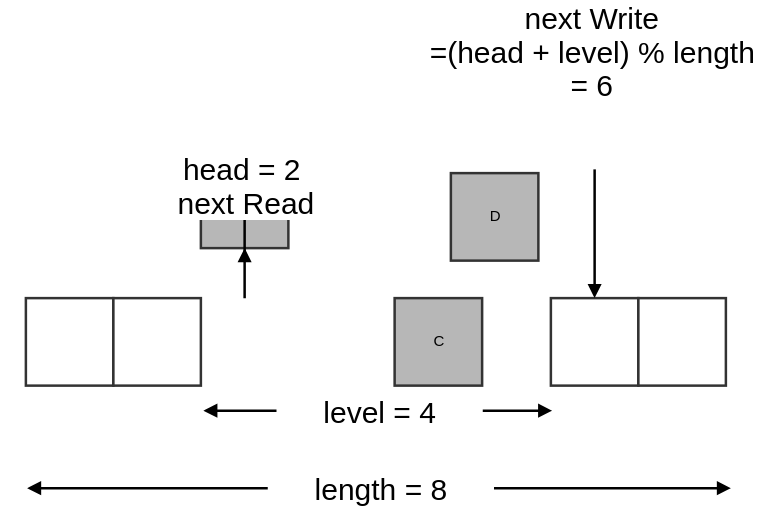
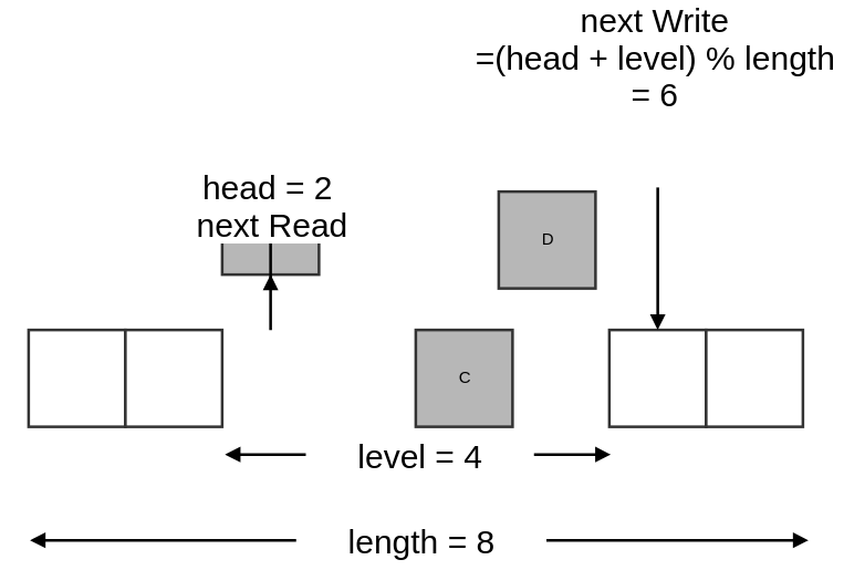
- <mxCell id="5" value="&lt;div style='width: 63.0px;height:auto;word-break: break-word;'&gt;&lt;div align=&quot;center&quot;&gt;&lt;span style=&quot;font-size: 12px; font-family: Arial; white-space: pre-wrap; text-decoration: none; line-height: 14px; color: rgb(0, 0, 0);&quot;&gt;C&lt;/span&gt;&lt;/div&gt;&lt;/div&gt;" style="shape=rect;shadow=0;strokeWidth=2;fillColor=#b7b7b7;strokeColor=#333333;opacity=100.0;html=1;nl2Br=0;verticalAlign=middle;align=center;spacingLeft=2.0;spacingRight=0;whiteSpace=wrap;gliffyId=18;" vertex="1" parent="1"><mxGeometry x="315" y="130" width="70" height="70" as="geometry" /></mxCell>
+ <mxCell id="5" value="&lt;div style='width: 63.0px;height:auto;word-break: break-word;'&gt;&lt;div align=&quot;center&quot;&gt;&lt;span style=&quot;font-size: 12px; font-family: Arial; white-space: pre-wrap; text-decoration: none; line-height: 14px; color: rgb(0, 0, 0);&quot;&gt;C&lt;/span&gt;&lt;/div&gt;&lt;/div&gt;" style="shape=rect;shadow=0;strokeWidth=2;fillColor=#b7b7b7;strokeColor=#333333;opacity=100.0;html=1;nl2Br=0;verticalAlign=middle;align=center;spacingLeft=2.0;spacingRight=0;whiteSpace=wrap;gliffyId=18;" vertex="1" parent="1"><mxGeometry x="300" y="130" width="70" height="70" as="geometry" /></mxCell>
